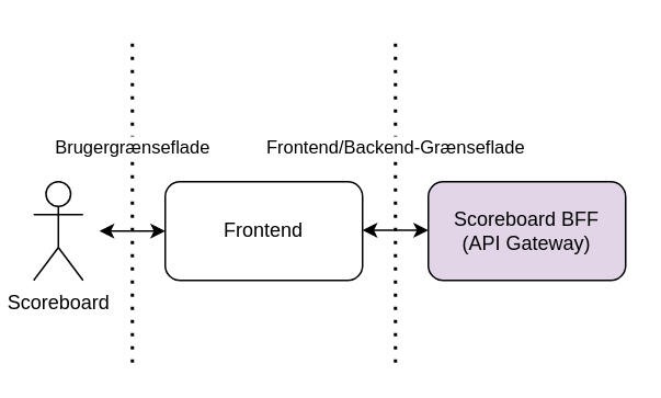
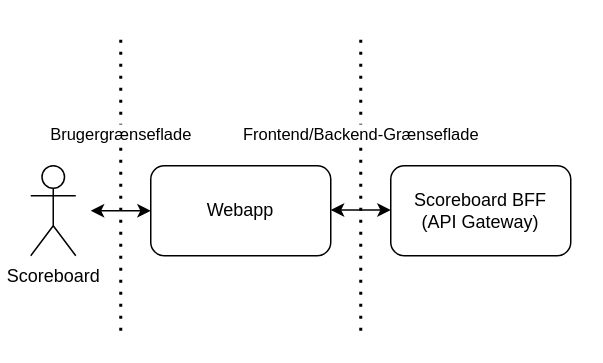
- <mxCell id="3" value="Frontend" style="rounded=1;whiteSpace=wrap;html=1;" vertex="1" parent="1"><mxGeometry x="100" y="110" width="120" height="60" as="geometry" /></mxCell>
+ <mxCell id="3" value="Webapp" style="rounded=1;whiteSpace=wrap;html=1;" vertex="1" parent="1"><mxGeometry x="100" y="110" width="120" height="60" as="geometry" /></mxCell>
- <mxCell id="6" value="&lt;div&gt;Scoreboard BFF &lt;br&gt;&lt;/div&gt;&lt;div&gt;(API Gateway)&lt;/div&gt;" style="rounded=1;whiteSpace=wrap;html=1;fillColor=#e1d5e7;" vertex="1" parent="1"><mxGeometry x="260" y="110" width="120" height="60" as="geometry" /></mxCell>
+ <mxCell id="6" value="&lt;div&gt;Scoreboard BFF &lt;br&gt;&lt;/div&gt;&lt;div&gt;(API Gateway)&lt;/div&gt;" style="rounded=1;whiteSpace=wrap;html=1;" vertex="1" parent="1"><mxGeometry x="260" y="110" width="120" height="60" as="geometry" /></mxCell>
